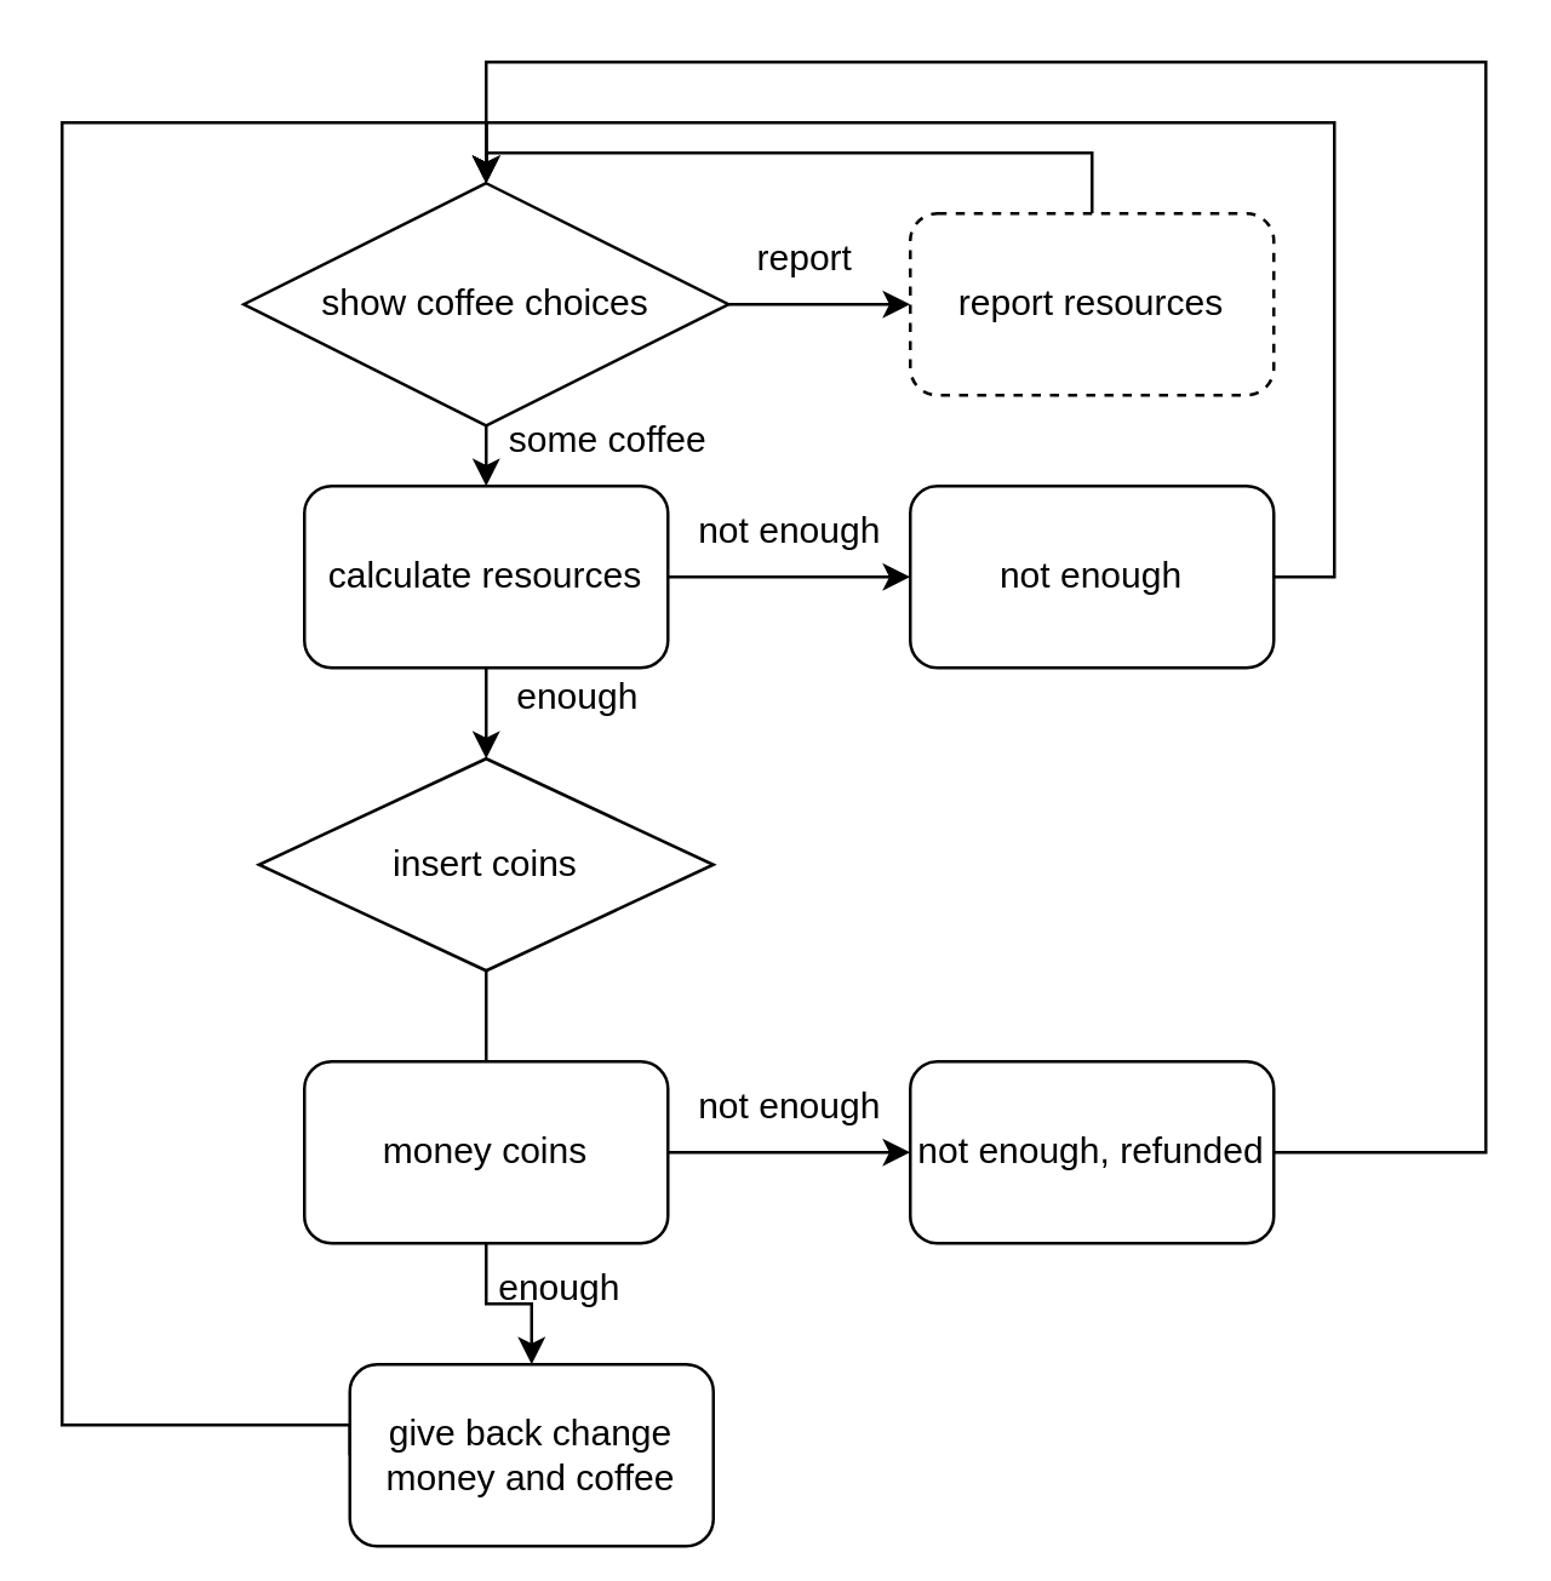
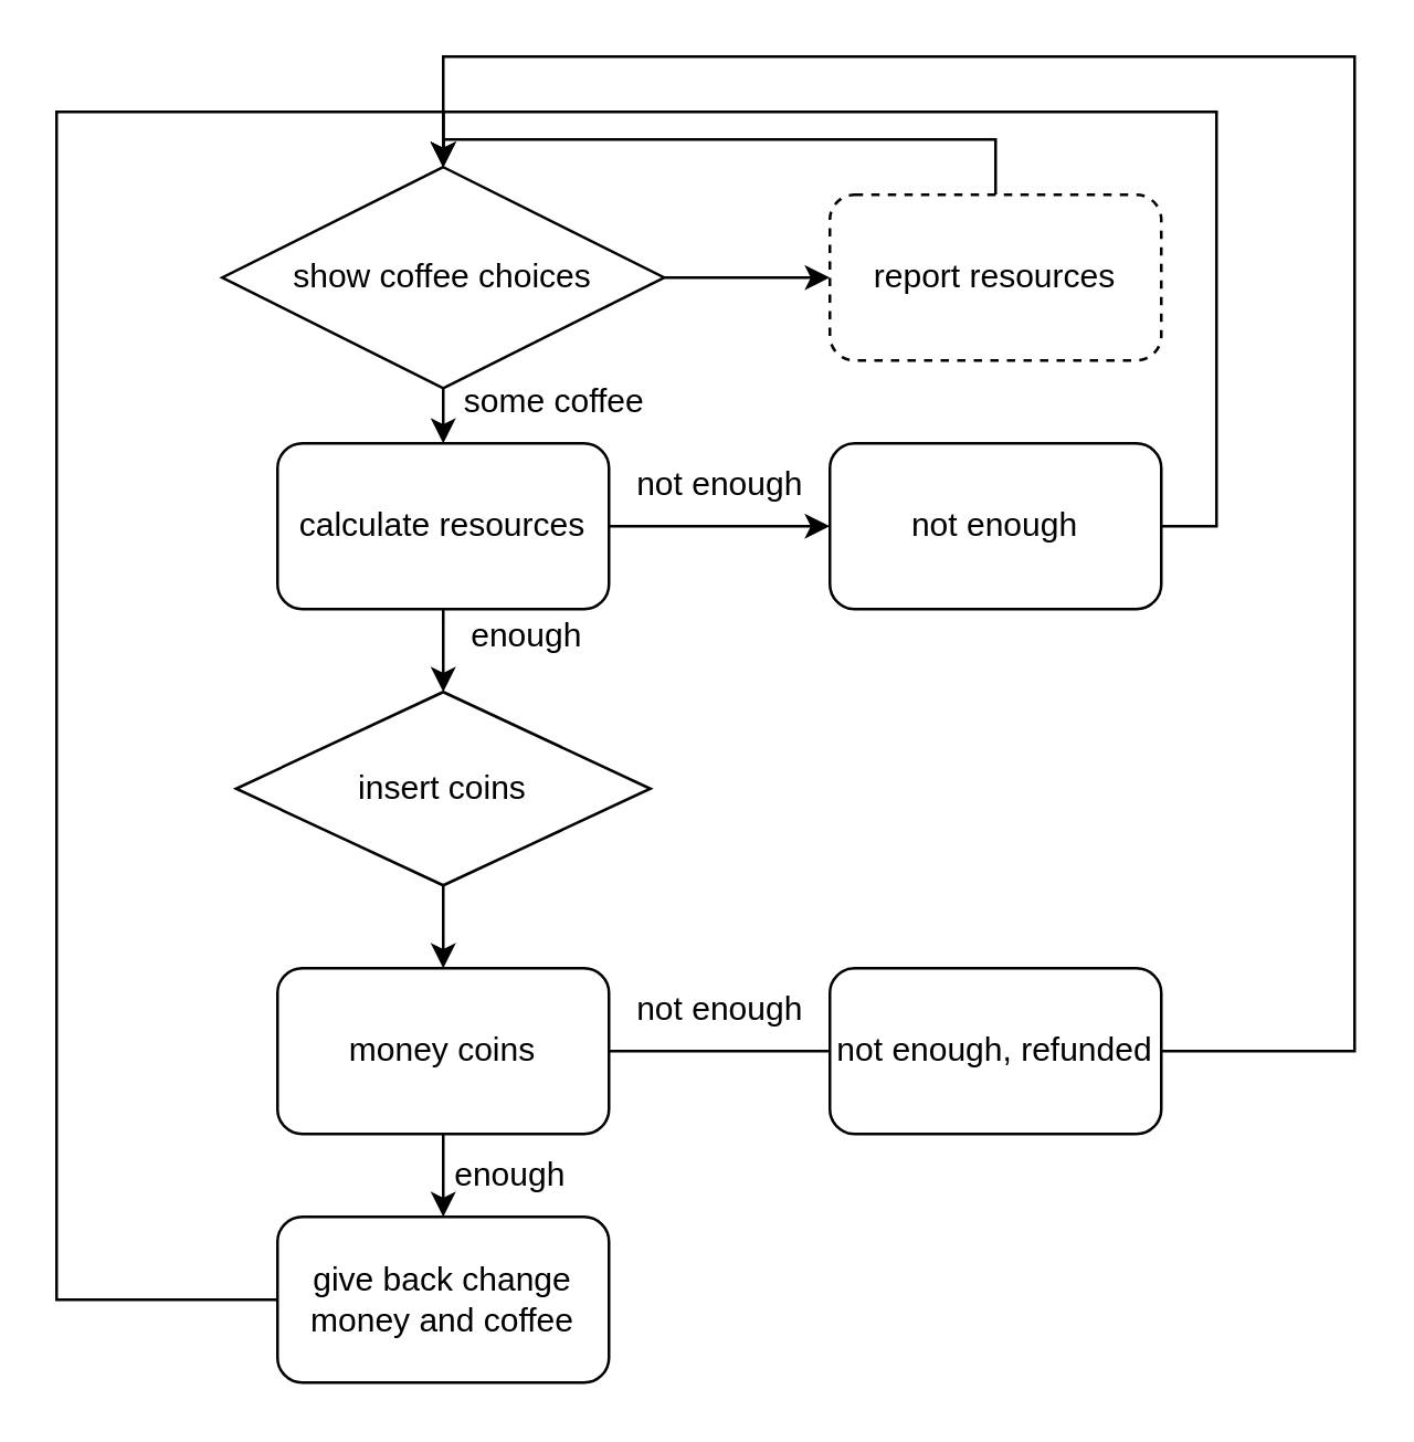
- <mxCell id="21" value="report" style="text;html=1;align=center;verticalAlign=middle;resizable=0;points=[];autosize=1;strokeColor=none;fillColor=none;" vertex="1" parent="1"><mxGeometry x="240" y="70" width="50" height="30" as="geometry" /></mxCell>
- <mxCell id="7" style="edgeStyle=orthogonalEdgeStyle;rounded=0;orthogonalLoop=1;jettySize=auto;html=1;exitX=0.5;exitY=1;exitDx=0;exitDy=0;entryX=0.5;entryY=0;entryDx=0;entryDy=0;endArrow=none;" edge="1" parent="1" source="8" target="11"><mxGeometry relative="1" as="geometry" /></mxCell>
+ <mxCell id="7" style="edgeStyle=orthogonalEdgeStyle;rounded=0;orthogonalLoop=1;jettySize=auto;html=1;exitX=0.5;exitY=1;exitDx=0;exitDy=0;entryX=0.5;entryY=0;entryDx=0;entryDy=0;" edge="1" parent="1" source="8" target="11"><mxGeometry relative="1" as="geometry" /></mxCell>
- <mxCell id="9" style="edgeStyle=orthogonalEdgeStyle;rounded=0;orthogonalLoop=1;jettySize=auto;html=1;exitX=1;exitY=0.5;exitDx=0;exitDy=0;entryX=0;entryY=0.5;entryDx=0;entryDy=0;" edge="1" parent="1" source="11" target="13"><mxGeometry relative="1" as="geometry" /></mxCell>
+ <mxCell id="9" style="edgeStyle=orthogonalEdgeStyle;rounded=0;orthogonalLoop=1;jettySize=auto;html=1;exitX=1;exitY=0.5;exitDx=0;exitDy=0;entryX=0;entryY=0.5;entryDx=0;entryDy=0;endArrow=none;" edge="1" parent="1" source="11" target="13"><mxGeometry relative="1" as="geometry" /></mxCell>
- <mxCell id="15" value="give back change money and coffee" style="rounded=1;whiteSpace=wrap;html=1;" vertex="1" parent="1"><mxGeometry x="115" y="450" width="120" height="60" as="geometry" /></mxCell>
+ <mxCell id="15" value="give back change money and coffee" style="rounded=1;whiteSpace=wrap;html=1;" vertex="1" parent="1"><mxGeometry x="100" y="440" width="120" height="60" as="geometry" /></mxCell>
